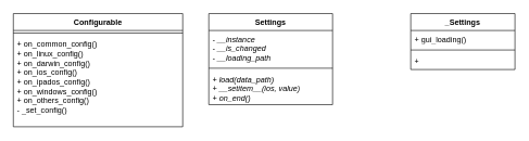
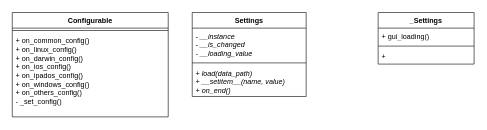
- <mxCell id="6" value="&lt;i&gt;-&amp;nbsp;__instance&lt;/i&gt;&lt;div&gt;&lt;i&gt;-&amp;nbsp;__is_changed&lt;/i&gt;&lt;/div&gt;&lt;div&gt;&lt;i&gt;-&amp;nbsp;__loading_path&lt;/i&gt;&lt;/div&gt;" style="text;strokeColor=none;fillColor=none;align=left;verticalAlign=top;spacingLeft=4;spacingRight=4;overflow=hidden;rotatable=0;points=[[0,0.5],[1,0.5]];portConstraint=eastwest;whiteSpace=wrap;html=1;" vertex="1" parent="5"><mxGeometry y="26" width="190" height="54" as="geometry" /></mxCell>
+ <mxCell id="6" value="&lt;i&gt;-&amp;nbsp;__instance&lt;/i&gt;&lt;div&gt;&lt;i&gt;-&amp;nbsp;__is_changed&lt;/i&gt;&lt;/div&gt;&lt;div&gt;&lt;i&gt;-&amp;nbsp;__loading_value&lt;/i&gt;&lt;/div&gt;" style="text;strokeColor=none;fillColor=none;align=left;verticalAlign=top;spacingLeft=4;spacingRight=4;overflow=hidden;rotatable=0;points=[[0,0.5],[1,0.5]];portConstraint=eastwest;whiteSpace=wrap;html=1;" vertex="1" parent="5"><mxGeometry y="26" width="190" height="54" as="geometry" /></mxCell>
- <mxCell id="8" value="&lt;i&gt;+&amp;nbsp;load(data_path)&lt;/i&gt;&lt;div&gt;&lt;i&gt;+&amp;nbsp;&lt;/i&gt;&lt;span style=&quot;background-color: transparent;&quot;&gt;&lt;i&gt;__setitem__(ios, value)&lt;/i&gt;&lt;/span&gt;&lt;/div&gt;&lt;div&gt;&lt;span style=&quot;background-color: transparent;&quot;&gt;&lt;i&gt;+&amp;nbsp;&lt;/i&gt;&lt;/span&gt;&lt;span style=&quot;background-color: transparent;&quot;&gt;&lt;i&gt;on_end()&lt;/i&gt;&lt;/span&gt;&lt;/div&gt;" style="text;strokeColor=none;fillColor=none;align=left;verticalAlign=top;spacingLeft=4;spacingRight=4;overflow=hidden;rotatable=0;points=[[0,0.5],[1,0.5]];portConstraint=eastwest;whiteSpace=wrap;html=1;" vertex="1" parent="5"><mxGeometry y="88" width="190" height="52" as="geometry" /></mxCell>
+ <mxCell id="8" value="&lt;i&gt;+&amp;nbsp;load(data_path)&lt;/i&gt;&lt;div&gt;&lt;i&gt;+&amp;nbsp;&lt;/i&gt;&lt;span style=&quot;background-color: transparent;&quot;&gt;&lt;i&gt;__setitem__(name, value)&lt;/i&gt;&lt;/span&gt;&lt;/div&gt;&lt;div&gt;&lt;span style=&quot;background-color: transparent;&quot;&gt;&lt;i&gt;+&amp;nbsp;&lt;/i&gt;&lt;/span&gt;&lt;span style=&quot;background-color: transparent;&quot;&gt;&lt;i&gt;on_end()&lt;/i&gt;&lt;/span&gt;&lt;/div&gt;" style="text;strokeColor=none;fillColor=none;align=left;verticalAlign=top;spacingLeft=4;spacingRight=4;overflow=hidden;rotatable=0;points=[[0,0.5],[1,0.5]];portConstraint=eastwest;whiteSpace=wrap;html=1;" vertex="1" parent="5"><mxGeometry y="88" width="190" height="52" as="geometry" /></mxCell>
